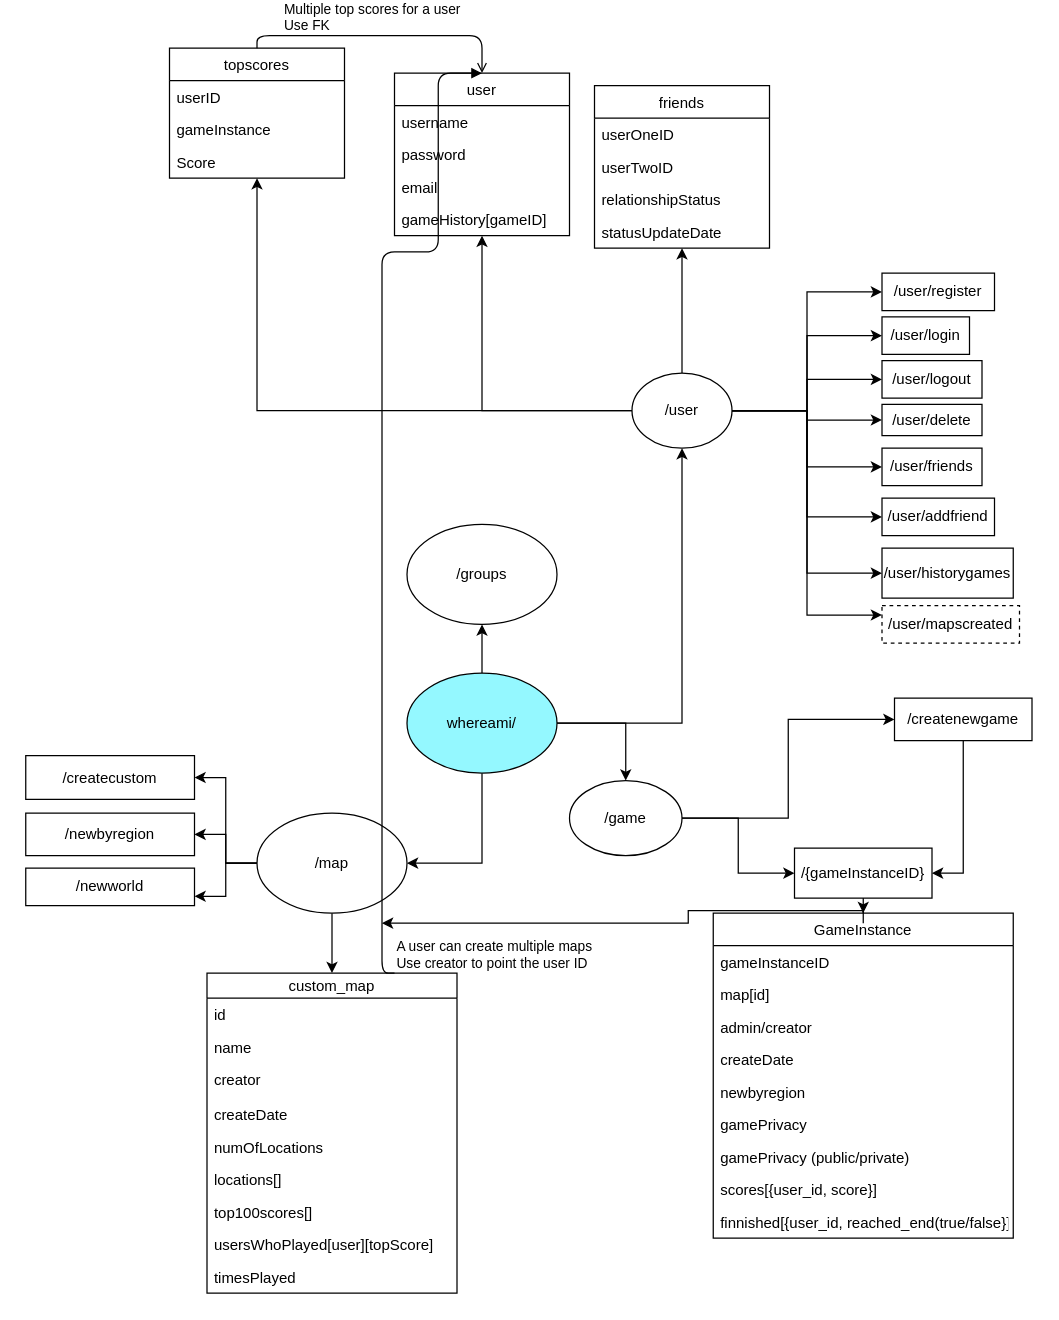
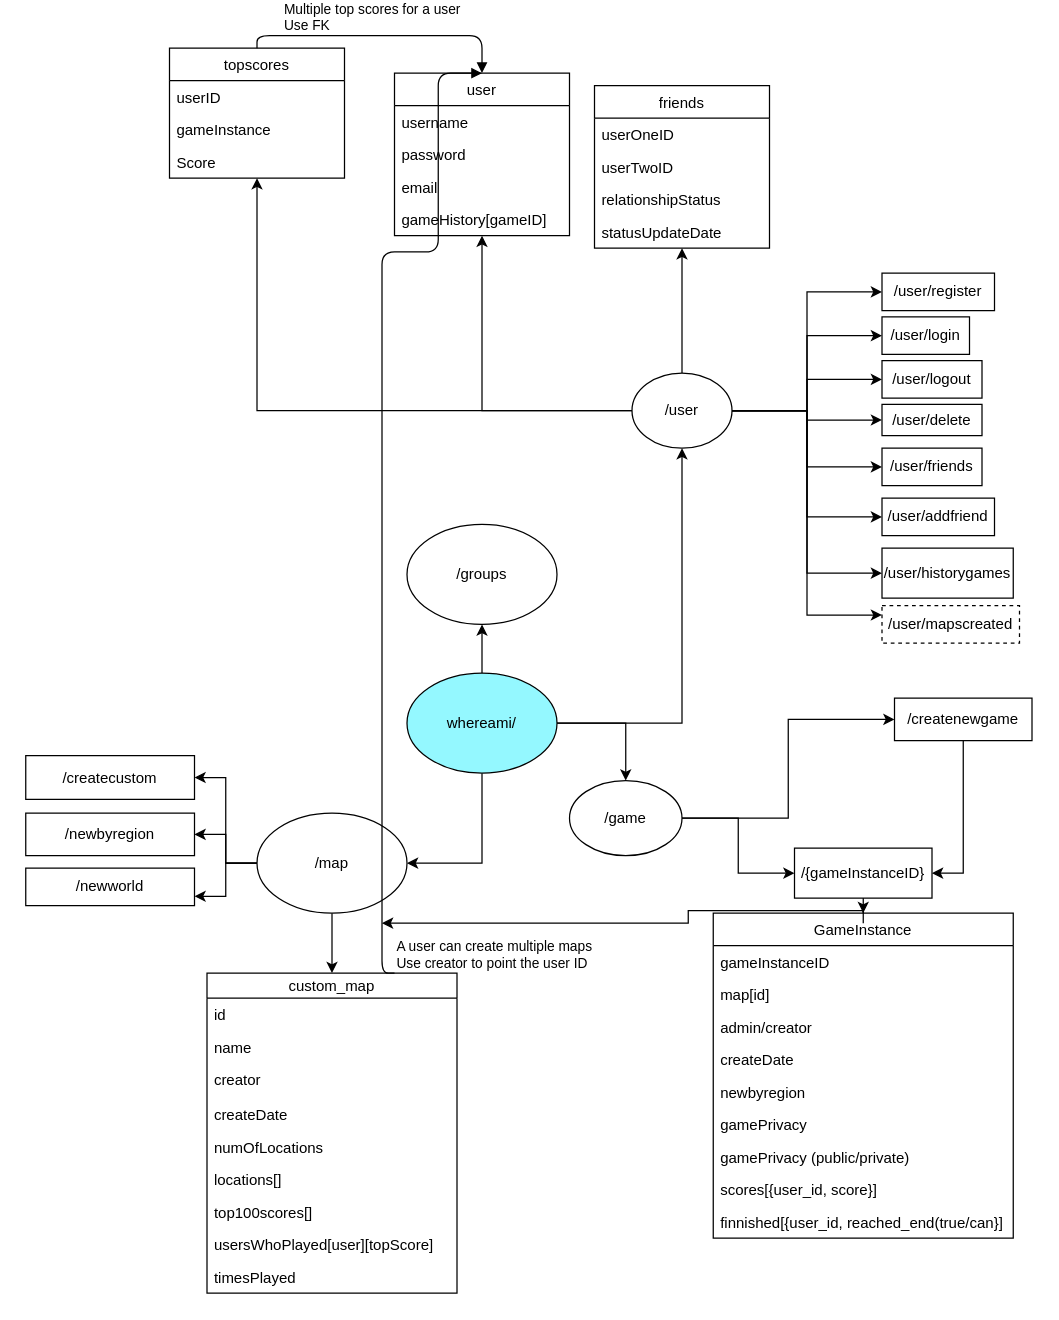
- <mxCell id="78" value="" style="endArrow=open;endFill=1;html=1;edgeStyle=orthogonalEdgeStyle;align=left;verticalAlign=top;entryX=0.5;entryY=0;entryDx=0;entryDy=0;exitX=0.5;exitY=0;exitDx=0;exitDy=0;" edge="1" parent="1" source="74" target="64"><mxGeometry x="-1" relative="1" as="geometry"><mxPoint x="205" y="-30" as="sourcePoint" /><mxPoint x="485" y="350" as="targetPoint" /></mxGeometry></mxCell>
+ <mxCell id="78" value="" style="endArrow=block;endFill=1;html=1;edgeStyle=orthogonalEdgeStyle;align=left;verticalAlign=top;entryX=0.5;entryY=0;entryDx=0;entryDy=0;exitX=0.5;exitY=0;exitDx=0;exitDy=0;" edge="1" parent="1" source="74" target="64"><mxGeometry x="-1" relative="1" as="geometry"><mxPoint x="205" y="-30" as="sourcePoint" /><mxPoint x="485" y="350" as="targetPoint" /></mxGeometry></mxCell>
- <mxCell id="58" value="finnished[{user_id, reached_end(true/false}]" style="text;strokeColor=none;fillColor=none;align=left;verticalAlign=top;spacingLeft=4;spacingRight=4;overflow=hidden;rotatable=0;points=[[0,0.5],[1,0.5]];portConstraint=eastwest;" parent="49" vertex="1"><mxGeometry y="234" width="240" height="26" as="geometry" /></mxCell>
+ <mxCell id="58" value="finnished[{user_id, reached_end(true/can}]" style="text;strokeColor=none;fillColor=none;align=left;verticalAlign=top;spacingLeft=4;spacingRight=4;overflow=hidden;rotatable=0;points=[[0,0.5],[1,0.5]];portConstraint=eastwest;" parent="49" vertex="1"><mxGeometry y="234" width="240" height="26" as="geometry" /></mxCell>
